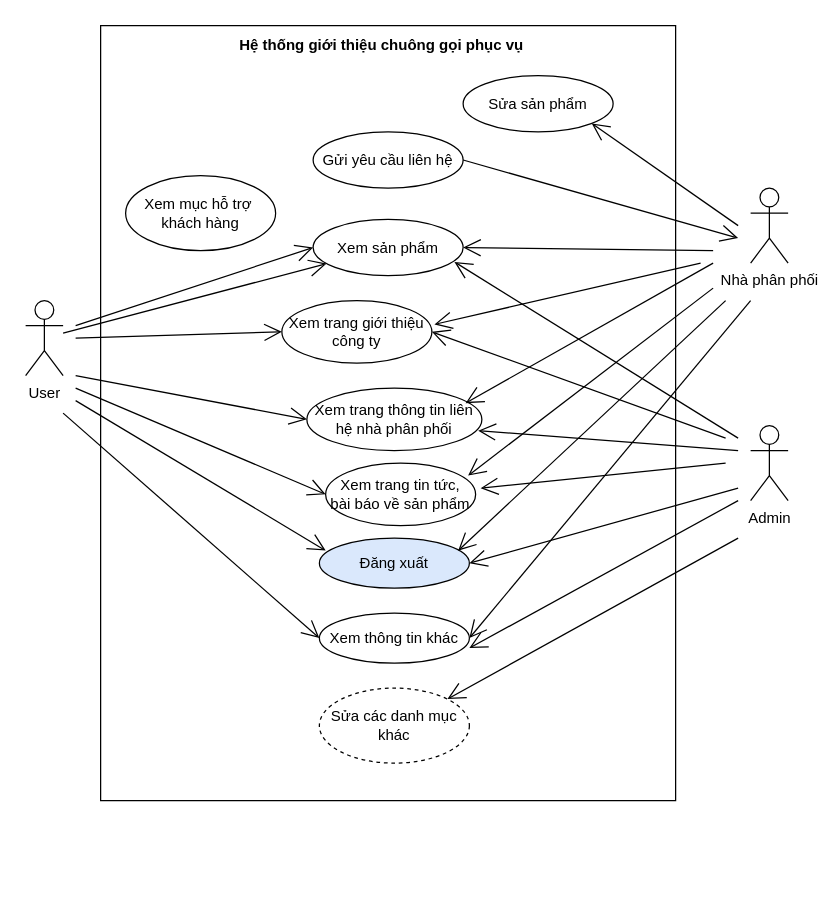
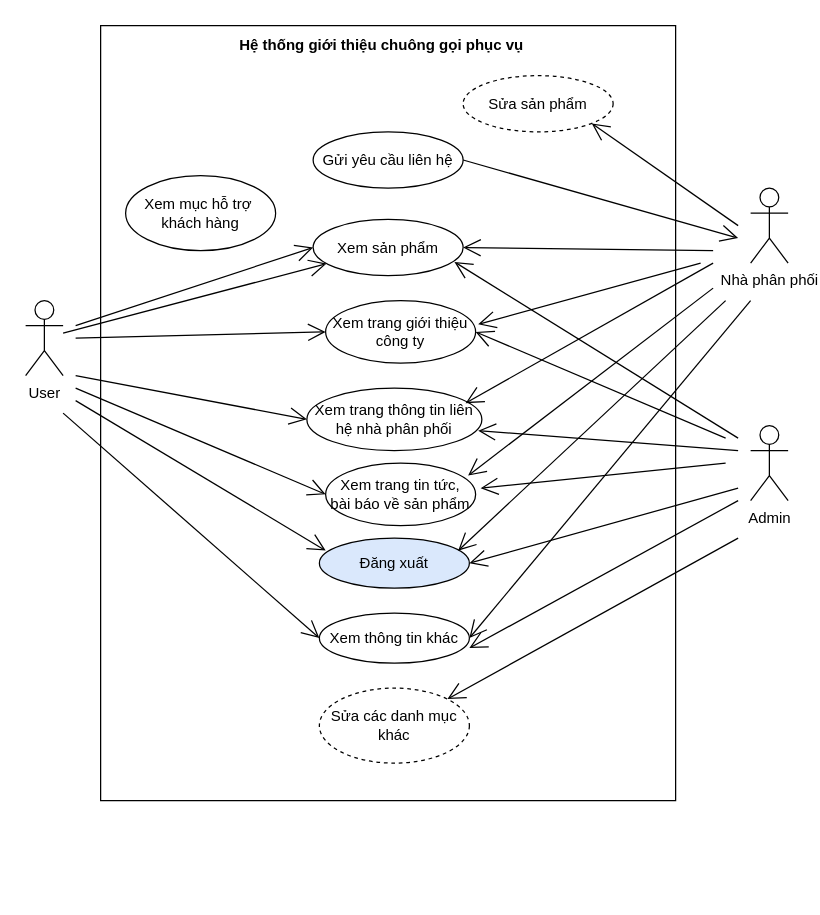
- <mxCell id="29" value="Sửa sản phẩm" style="ellipse;whiteSpace=wrap;html=1;" vertex="1" parent="1"><mxGeometry x="370" y="60" width="120" height="45" as="geometry" /></mxCell>
+ <mxCell id="29" value="Sửa sản phẩm" style="ellipse;whiteSpace=wrap;html=1;dashed=1;" vertex="1" parent="1"><mxGeometry x="370" y="60" width="120" height="45" as="geometry" /></mxCell>
- <mxCell id="10" value="Xem trang giới thiệu công ty" style="ellipse;whiteSpace=wrap;html=1;" parent="1" vertex="1"><mxGeometry x="225" y="240" width="120" height="50" as="geometry" /></mxCell>
+ <mxCell id="10" value="Xem trang giới thiệu công ty" style="ellipse;whiteSpace=wrap;html=1;" parent="1" vertex="1"><mxGeometry x="260" y="240" width="120" height="50" as="geometry" /></mxCell>
